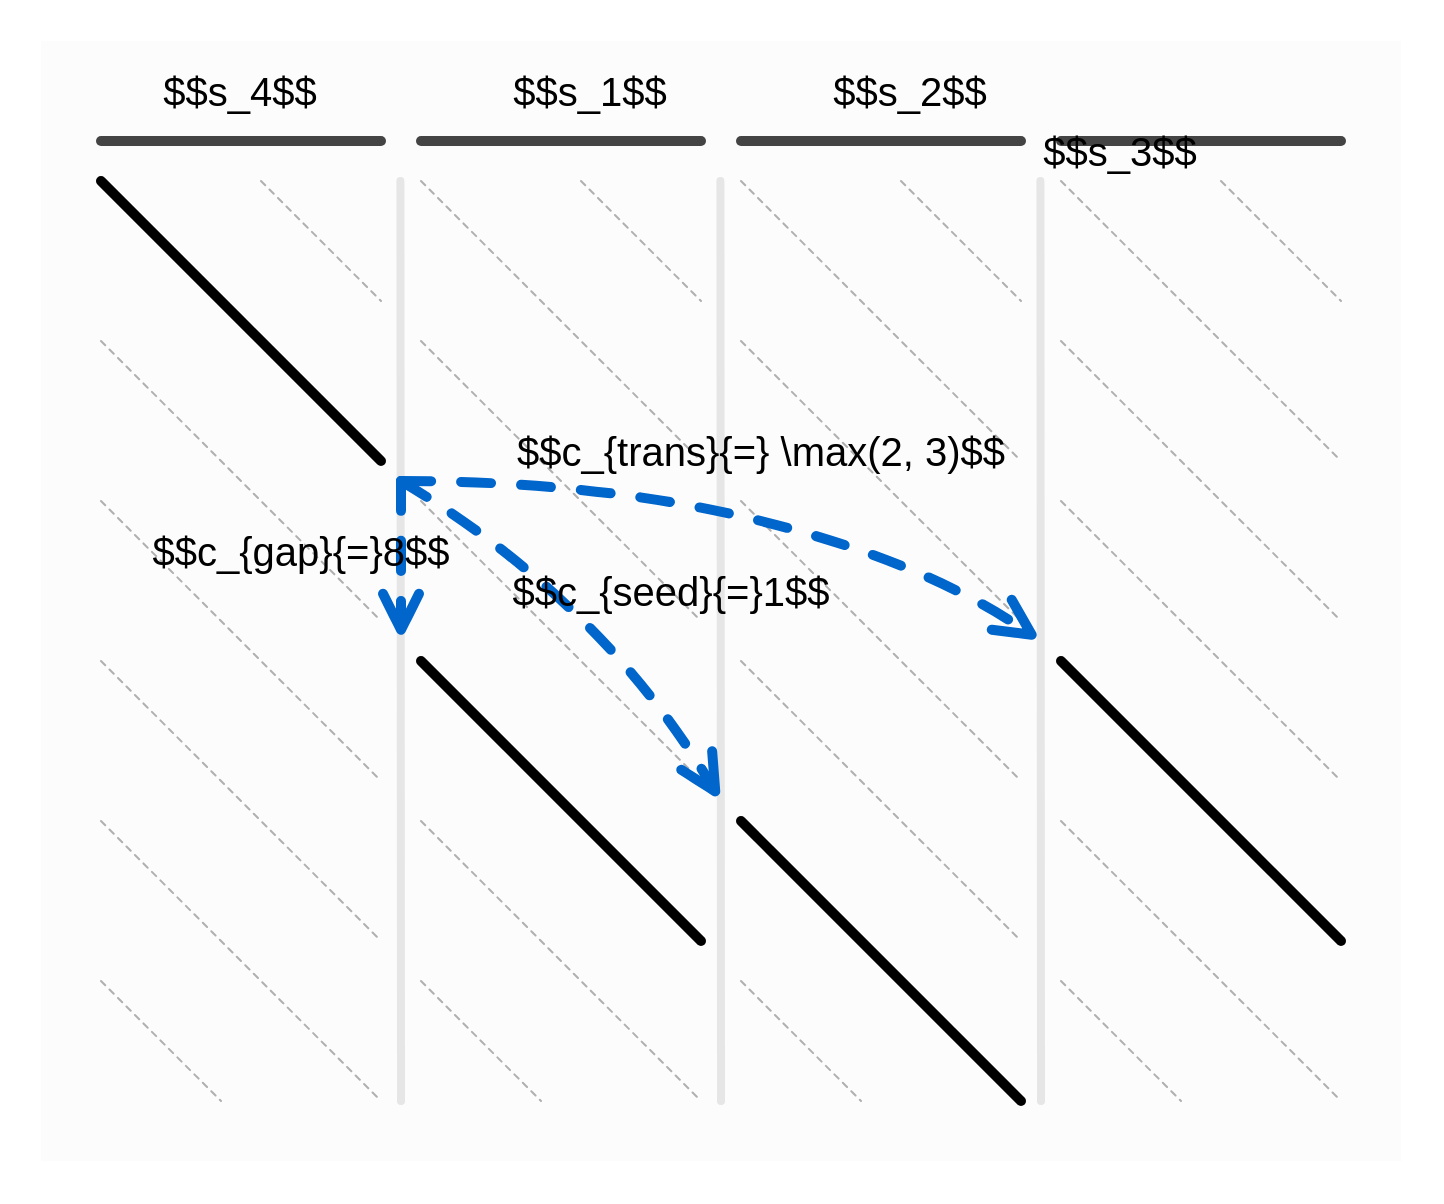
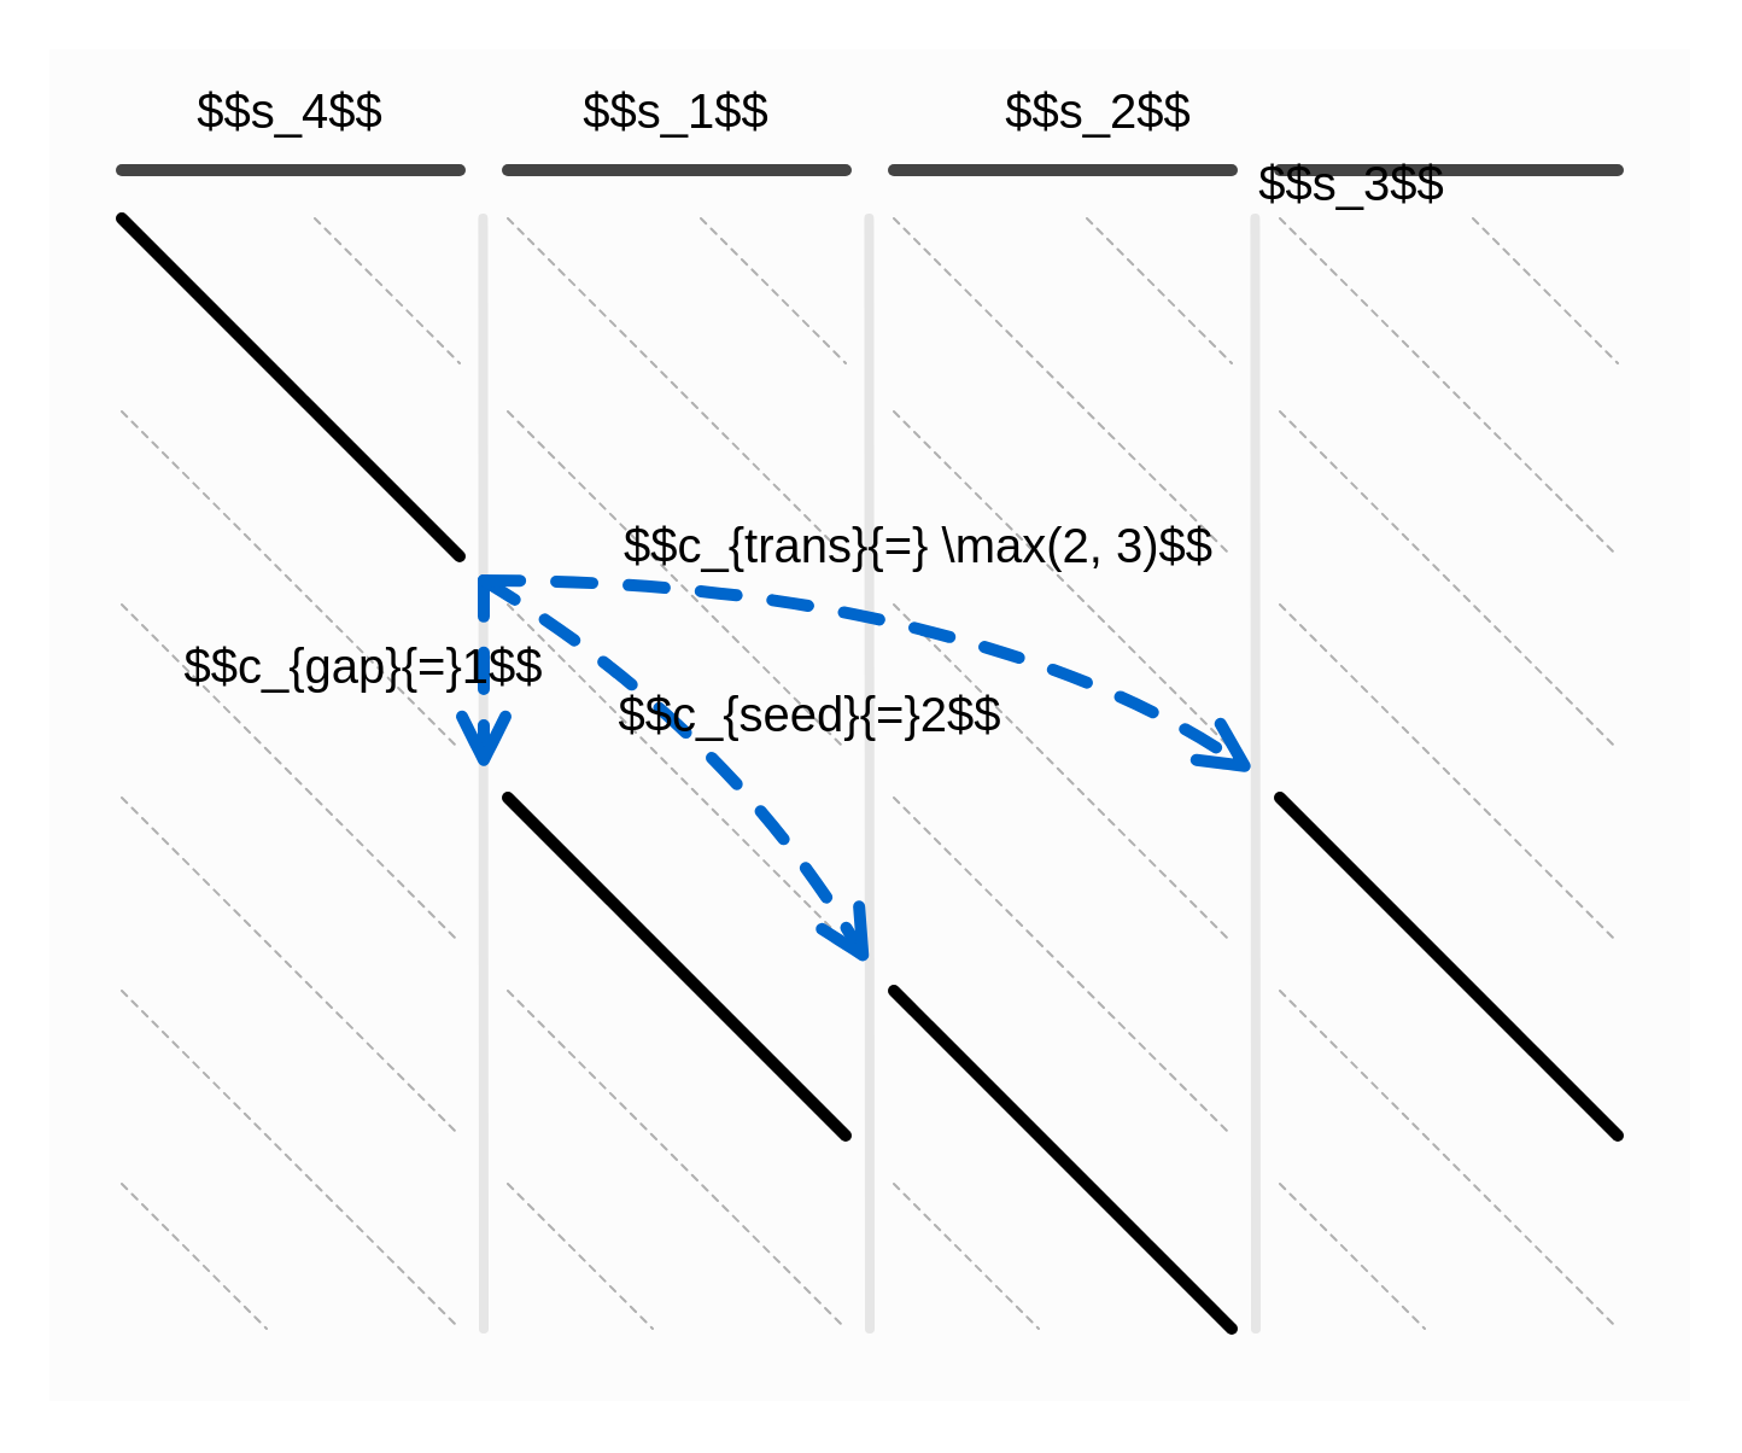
- <mxCell id="38" value="$$s_1$$" style="text;html=1;strokeColor=none;fillColor=none;align=center;verticalAlign=middle;whiteSpace=wrap;rounded=0;fontSize=20;fontColor=#000000;" parent="32" vertex="1"><mxGeometry x="265" y="30" width="60" height="30" as="geometry" /></mxCell>
+ <mxCell id="38" value="$$s_1$$" style="text;html=1;strokeColor=none;fillColor=none;align=center;verticalAlign=middle;whiteSpace=wrap;rounded=0;fontSize=20;fontColor=#000000;" parent="32" vertex="1"><mxGeometry x="250" y="30" width="60" height="30" as="geometry" /></mxCell>
- <mxCell id="54" value="$$c_{gap}{=}8$$" style="text;html=1;align=center;verticalAlign=middle;resizable=0;points=[];autosize=1;strokeColor=none;fillColor=none;fontColor=#000000;fontSize=20;" parent="51" vertex="1"><mxGeometry x="70" y="260" width="160" height="30" as="geometry" /></mxCell>
+ <mxCell id="54" value="$$c_{gap}{=}1$$" style="text;html=1;align=center;verticalAlign=middle;resizable=0;points=[];autosize=1;strokeColor=none;fillColor=none;fontColor=#000000;fontSize=20;" parent="51" vertex="1"><mxGeometry x="70" y="260" width="160" height="30" as="geometry" /></mxCell>
- <mxCell id="52" value="$$c_{seed}{=}1$$" style="text;html=1;align=center;verticalAlign=middle;resizable=0;points=[];autosize=1;strokeColor=none;fillColor=none;fontColor=#000000;fontSize=20;" parent="51" vertex="1"><mxGeometry x="250" y="280" width="170" height="30" as="geometry" /></mxCell>
+ <mxCell id="52" value="$$c_{seed}{=}2$$" style="text;html=1;align=center;verticalAlign=middle;resizable=0;points=[];autosize=1;strokeColor=none;fillColor=none;fontColor=#000000;fontSize=20;" parent="51" vertex="1"><mxGeometry x="250" y="280" width="170" height="30" as="geometry" /></mxCell>
